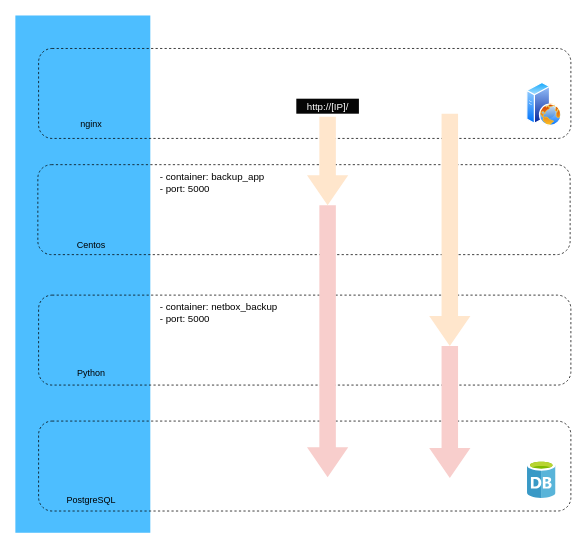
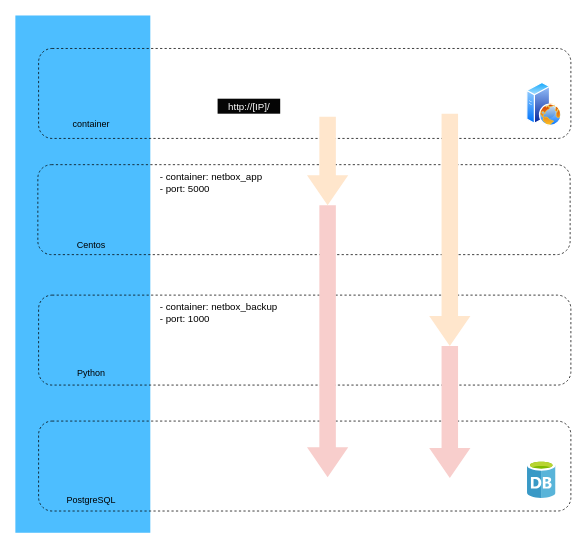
- <mxCell id="25" value="http://[IP]/" style="text;html=1;align=center;verticalAlign=middle;whiteSpace=wrap;rounded=0;labelBackgroundColor=none;fontSize=13;fillColor=#050505;fontColor=#FFFFFF;" vertex="1" parent="1"><mxGeometry x="394.75" y="131" width="83.5" height="20" as="geometry" /></mxCell>
+ <mxCell id="25" value="http://[IP]/" style="text;html=1;align=center;verticalAlign=middle;whiteSpace=wrap;rounded=0;labelBackgroundColor=none;fontSize=13;fillColor=#050505;fontColor=#FFFFFF;" vertex="1" parent="1"><mxGeometry x="289.75" y="131" width="83.5" height="20" as="geometry" /></mxCell>
- <mxCell id="3" value="nginx" style="shape=image;html=1;verticalAlign=top;verticalLabelPosition=bottom;labelBackgroundColor=none;imageAspect=0;aspect=fixed;image=https://cdn4.iconfinder.com/data/icons/logos-brands-5/24/nginx-128.png;rounded=0;fillColor=#80FF00;" vertex="1" parent="1"><mxGeometry x="81" y="71" width="80" height="80" as="geometry" /></mxCell>
+ <mxCell id="3" value="container" style="shape=image;html=1;verticalAlign=top;verticalLabelPosition=bottom;labelBackgroundColor=none;imageAspect=0;aspect=fixed;image=https://cdn4.iconfinder.com/data/icons/logos-brands-5/24/nginx-128.png;rounded=0;fillColor=#80FF00;" vertex="1" parent="1"><mxGeometry x="81" y="71" width="80" height="80" as="geometry" /></mxCell>
- <mxCell id="20" value="&lt;div style=&quot;font-size: 13px&quot;&gt;- container: backup_app&lt;/div&gt;&lt;div style=&quot;font-size: 13px&quot;&gt;- port: 5000&lt;br style=&quot;font-size: 13px&quot;&gt;&lt;/div&gt;" style="text;html=1;strokeColor=none;fillColor=none;align=left;verticalAlign=middle;whiteSpace=wrap;rounded=0;labelBackgroundColor=none;fontSize=13;fontColor=none;" vertex="1" parent="1"><mxGeometry x="211" y="233" width="177" height="20" as="geometry" /></mxCell>
+ <mxCell id="20" value="&lt;div style=&quot;font-size: 13px&quot;&gt;- container: netbox_app&lt;/div&gt;&lt;div style=&quot;font-size: 13px&quot;&gt;- port: 5000&lt;br style=&quot;font-size: 13px&quot;&gt;&lt;/div&gt;" style="text;html=1;strokeColor=none;fillColor=none;align=left;verticalAlign=middle;whiteSpace=wrap;rounded=0;labelBackgroundColor=none;fontSize=13;fontColor=none;" vertex="1" parent="1"><mxGeometry x="211" y="233" width="177" height="20" as="geometry" /></mxCell>
- <mxCell id="19" value="&lt;div style=&quot;font-size: 13px&quot;&gt;- container: netbox_backup&lt;/div&gt;&lt;div style=&quot;font-size: 13px&quot;&gt;- port: 5000&lt;br style=&quot;font-size: 13px&quot;&gt;&lt;/div&gt;" style="text;html=1;strokeColor=none;fillColor=none;align=left;verticalAlign=middle;whiteSpace=wrap;rounded=0;labelBackgroundColor=none;fontSize=13;fontColor=none;" vertex="1" parent="1"><mxGeometry x="211" y="406" width="177" height="20" as="geometry" /></mxCell>
+ <mxCell id="19" value="&lt;div style=&quot;font-size: 13px&quot;&gt;- container: netbox_backup&lt;/div&gt;&lt;div style=&quot;font-size: 13px&quot;&gt;- port: 1000&lt;br style=&quot;font-size: 13px&quot;&gt;&lt;/div&gt;" style="text;html=1;strokeColor=none;fillColor=none;align=left;verticalAlign=middle;whiteSpace=wrap;rounded=0;labelBackgroundColor=none;fontSize=13;fontColor=none;" vertex="1" parent="1"><mxGeometry x="211" y="406" width="177" height="20" as="geometry" /></mxCell>
